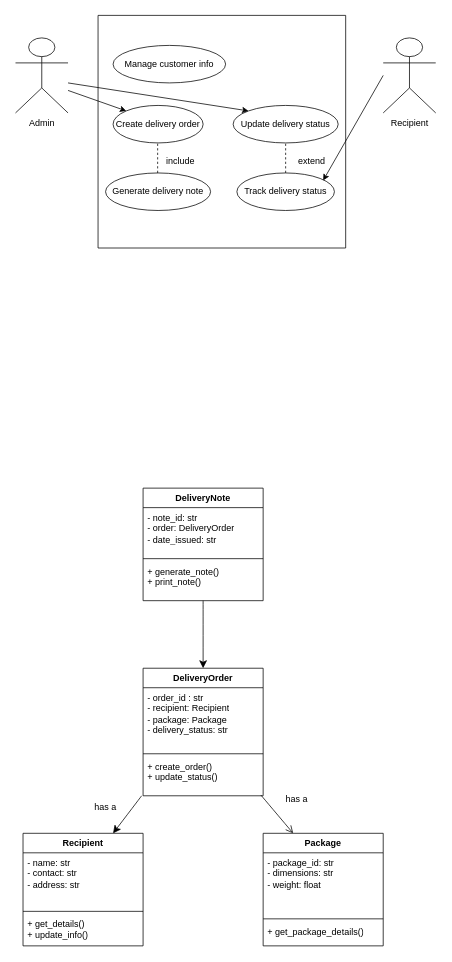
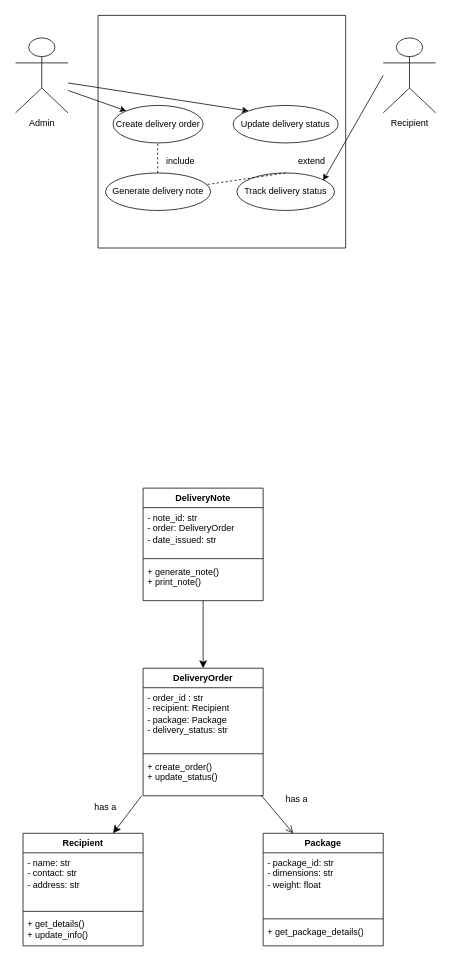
- <mxCell id="2" value="Manage customer info" style="shape=ellipse;html=1;dashed=0;whiteSpace=wrap;perimeter=ellipsePerimeter;" parent="1" vertex="1"><mxGeometry x="150" y="60" width="150" height="50" as="geometry" /></mxCell>
- <mxCell id="33" value="" style="endArrow=none;dashed=1;html=1;rounded=0;entryX=0.5;entryY=1;entryDx=0;entryDy=0;exitX=0.5;exitY=0;exitDx=0;exitDy=0;" edge="1" parent="1" source="6" target="5"><mxGeometry width="50" height="50" relative="1" as="geometry"><mxPoint x="370" y="330" as="sourcePoint" /><mxPoint x="420" y="280" as="targetPoint" /></mxGeometry></mxCell>
+ <mxCell id="33" value="" style="endArrow=none;dashed=1;html=1;rounded=0;exitX=0.5;exitY=0;exitDx=0;exitDy=0;" edge="1" parent="1" source="6" target="4"><mxGeometry width="50" height="50" relative="1" as="geometry"><mxPoint x="370" y="330" as="sourcePoint" /><mxPoint x="420" y="280" as="targetPoint" /></mxGeometry></mxCell>
